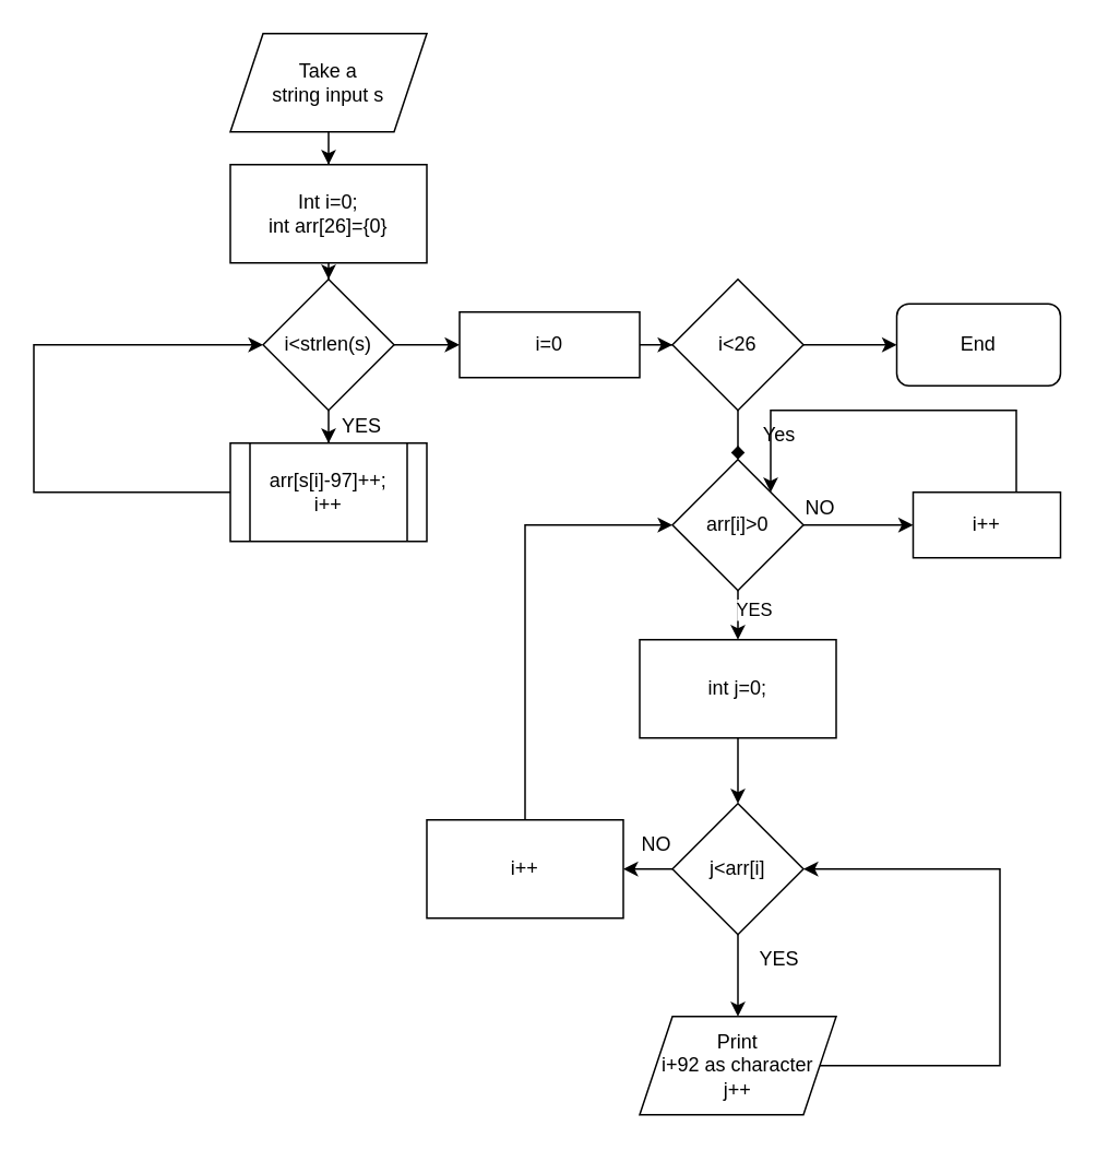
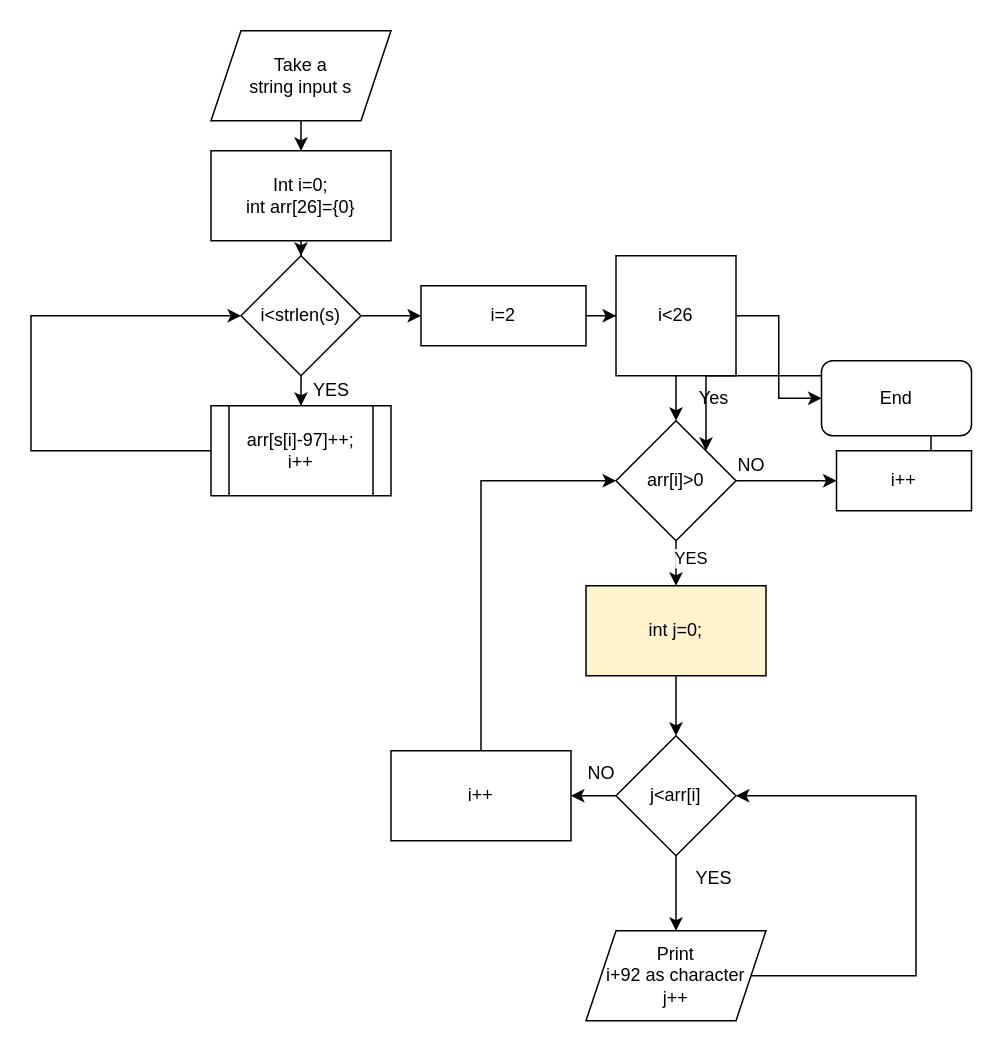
- <mxCell id="13" value="i=0" style="rounded=0;whiteSpace=wrap;html=1;" vertex="1" parent="1"><mxGeometry x="280" y="190" width="110" height="40" as="geometry" /></mxCell>
+ <mxCell id="13" value="i=2" style="rounded=0;whiteSpace=wrap;html=1;" vertex="1" parent="1"><mxGeometry x="280" y="190" width="110" height="40" as="geometry" /></mxCell>
- <mxCell id="16" value="i&amp;lt;26" style="rhombus;whiteSpace=wrap;html=1;" vertex="1" parent="1"><mxGeometry x="410" y="170" width="80" height="80" as="geometry" /></mxCell>
+ <mxCell id="16" value="i&amp;lt;26" style="whiteSpace=wrap;html=1;rounded=0;" vertex="1" parent="1"><mxGeometry x="410" y="170" width="80" height="80" as="geometry" /></mxCell>
- <mxCell id="35" value="End" style="rounded=1;whiteSpace=wrap;html=1;" vertex="1" parent="1"><mxGeometry x="547" y="185" width="100" height="50" as="geometry" /></mxCell>
+ <mxCell id="35" value="End" style="rounded=1;whiteSpace=wrap;html=1;" vertex="1" parent="1"><mxGeometry x="547" y="240" width="100" height="50" as="geometry" /></mxCell>
- <mxCell id="14" value="" style="edgeStyle=orthogonalEdgeStyle;rounded=0;orthogonalLoop=1;jettySize=auto;html=1;endArrow=diamond;" edge="1" parent="1" source="16" target="20"><mxGeometry relative="1" as="geometry" /></mxCell>
+ <mxCell id="14" value="" style="edgeStyle=orthogonalEdgeStyle;rounded=0;orthogonalLoop=1;jettySize=auto;html=1;" edge="1" parent="1" source="16" target="20"><mxGeometry relative="1" as="geometry" /></mxCell>
- <mxCell id="22" value="int j=0;" style="rounded=0;whiteSpace=wrap;html=1;" vertex="1" parent="1"><mxGeometry x="390" y="390" width="120" height="60" as="geometry" /></mxCell>
+ <mxCell id="22" value="int j=0;" style="rounded=0;whiteSpace=wrap;html=1;fillColor=#fff2cc;" vertex="1" parent="1"><mxGeometry x="390" y="390" width="120" height="60" as="geometry" /></mxCell>
